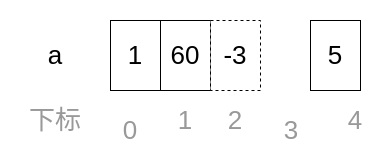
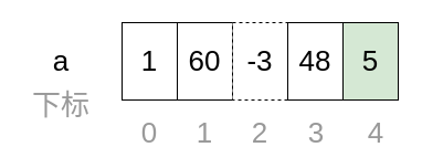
+ <mxCell id="5" value="48" style="rounded=0;whiteSpace=wrap;html=1;fontSize=26;" vertex="1" parent="1"><mxGeometry x="260" y="20" width="50" height="70" as="geometry" /></mxCell>
- <mxCell id="6" value="5" style="rounded=0;whiteSpace=wrap;html=1;fontSize=26;" vertex="1" parent="1"><mxGeometry x="310" y="20" width="50" height="70" as="geometry" /></mxCell>
+ <mxCell id="6" value="5" style="rounded=0;whiteSpace=wrap;html=1;fontSize=26;fillColor=#d5e8d4;" vertex="1" parent="1"><mxGeometry x="310" y="20" width="50" height="70" as="geometry" /></mxCell>
- <mxCell id="8" value="下标" style="text;html=1;strokeColor=none;fillColor=none;align=center;verticalAlign=middle;whiteSpace=wrap;rounded=0;fontSize=26;fontColor=#999999;" vertex="1" parent="1"><mxGeometry x="20" y="110" width="70" height="20" as="geometry" /></mxCell>
+ <mxCell id="8" value="下标" style="text;html=1;strokeColor=none;fillColor=none;align=center;verticalAlign=middle;whiteSpace=wrap;rounded=0;fontSize=26;fontColor=#999999;" vertex="1" parent="1"><mxGeometry x="20" y="85" width="70" height="20" as="geometry" /></mxCell>
- <mxCell id="13" value="4" style="text;html=1;strokeColor=none;fillColor=none;align=center;verticalAlign=middle;whiteSpace=wrap;rounded=0;fontSize=26;fontColor=#999999;" vertex="1" parent="1"><mxGeometry x="335" y="110" width="40" height="20" as="geometry" /></mxCell>
+ <mxCell id="13" value="4" style="text;html=1;strokeColor=none;fillColor=none;align=center;verticalAlign=middle;whiteSpace=wrap;rounded=0;fontSize=26;fontColor=#999999;" vertex="1" parent="1"><mxGeometry x="320" y="110" width="40" height="20" as="geometry" /></mxCell>
- <mxCell id="9" value="0" style="text;html=1;strokeColor=none;fillColor=none;align=center;verticalAlign=middle;whiteSpace=wrap;rounded=0;fontSize=26;fontColor=#999999;" vertex="1" parent="1"><mxGeometry x="110" y="120" width="40" height="20" as="geometry" /></mxCell>
+ <mxCell id="9" value="0" style="text;html=1;strokeColor=none;fillColor=none;align=center;verticalAlign=middle;whiteSpace=wrap;rounded=0;fontSize=26;fontColor=#999999;" vertex="1" parent="1"><mxGeometry x="115" y="110" width="40" height="20" as="geometry" /></mxCell>
- <mxCell id="12" value="3" style="text;html=1;strokeColor=none;fillColor=none;align=center;verticalAlign=middle;whiteSpace=wrap;rounded=0;fontSize=26;fontColor=#999999;" vertex="1" parent="1"><mxGeometry x="271" y="120" width="40" height="20" as="geometry" /></mxCell>
+ <mxCell id="12" value="3" style="text;html=1;strokeColor=none;fillColor=none;align=center;verticalAlign=middle;whiteSpace=wrap;rounded=0;fontSize=26;fontColor=#999999;" vertex="1" parent="1"><mxGeometry x="266" y="110" width="40" height="20" as="geometry" /></mxCell>
